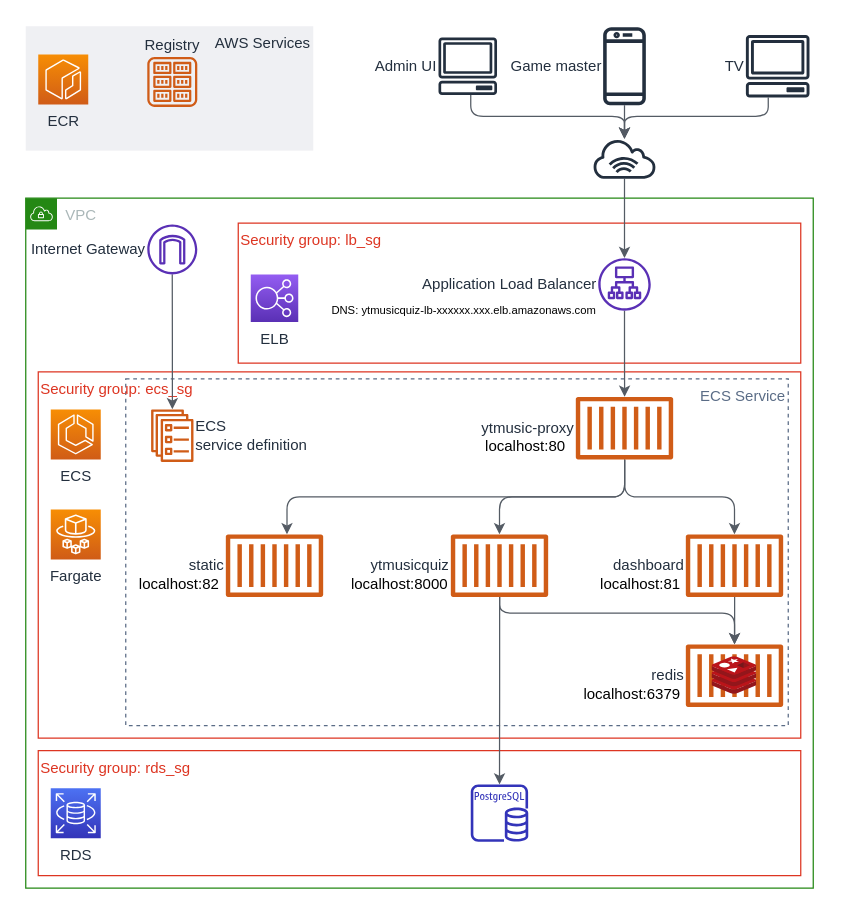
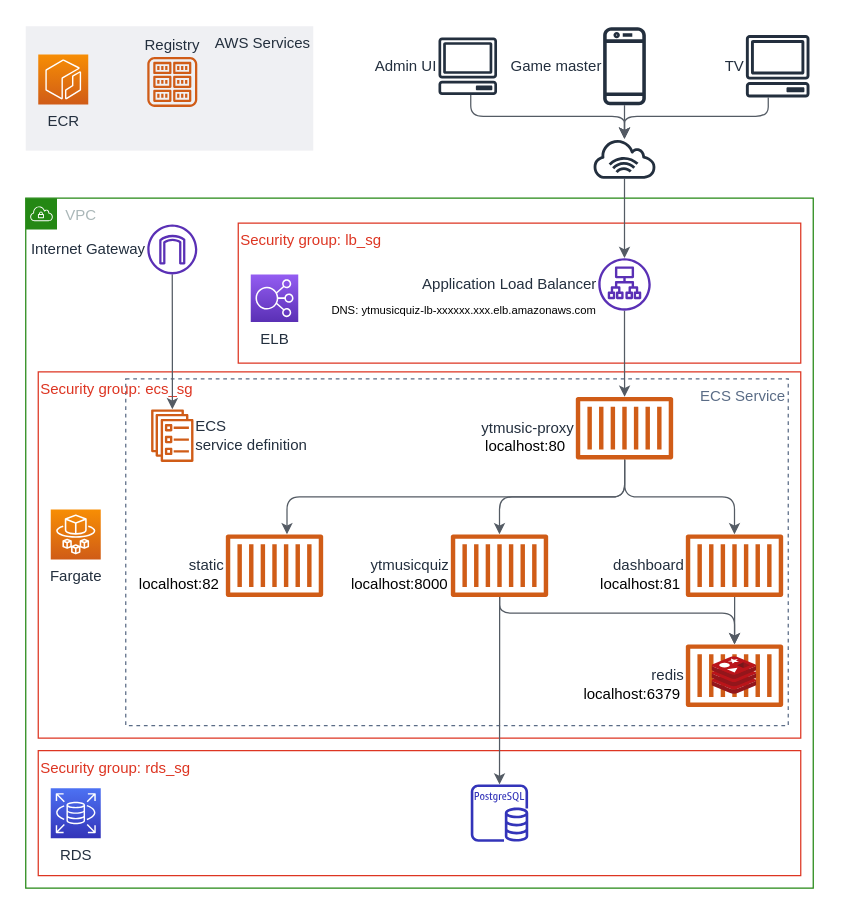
- <mxCell id="11" value="ECS" style="outlineConnect=0;fontColor=#232F3E;gradientColor=#F78E04;gradientDirection=north;fillColor=#D05C17;strokeColor=#ffffff;dashed=0;verticalLabelPosition=bottom;verticalAlign=top;align=center;html=1;fontSize=12;fontStyle=0;aspect=fixed;shape=mxgraph.aws4.resourceIcon;resIcon=mxgraph.aws4.ecs;" parent="1" vertex="1"><mxGeometry x="40" y="327" width="40" height="40" as="geometry" /></mxCell>
